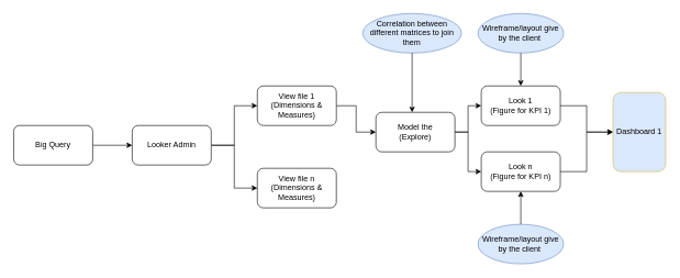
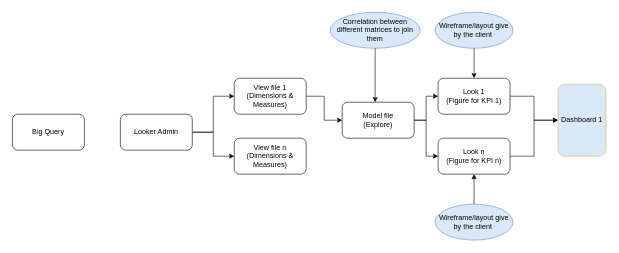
- <mxCell id="12" value="Model the&lt;br&gt;(Explore)" style="rounded=1;whiteSpace=wrap;html=1;" vertex="1" parent="1"><mxGeometry x="570" y="170" width="120" height="60" as="geometry" /></mxCell>
+ <mxCell id="12" value="Model file&lt;br&gt;(Explore)" style="rounded=1;whiteSpace=wrap;html=1;" vertex="1" parent="1"><mxGeometry x="570" y="170" width="120" height="60" as="geometry" /></mxCell>
- <mxCell id="2" style="edgeStyle=orthogonalEdgeStyle;rounded=0;orthogonalLoop=1;jettySize=auto;html=1;" edge="1" parent="1" source="3" target="6"><mxGeometry relative="1" as="geometry" /></mxCell>
- <mxCell id="9" value="View file n&lt;br&gt;(Dimensions &amp;amp; Measures)" style="rounded=1;whiteSpace=wrap;html=1;" vertex="1" parent="1"><mxGeometry x="390" y="255" width="120" height="60" as="geometry" /></mxCell>
+ <mxCell id="9" value="View file n&lt;br&gt;(Dimensions &amp;amp; Measures)" style="rounded=1;whiteSpace=wrap;html=1;" vertex="1" parent="1"><mxGeometry x="390" y="230" width="120" height="60" as="geometry" /></mxCell>
